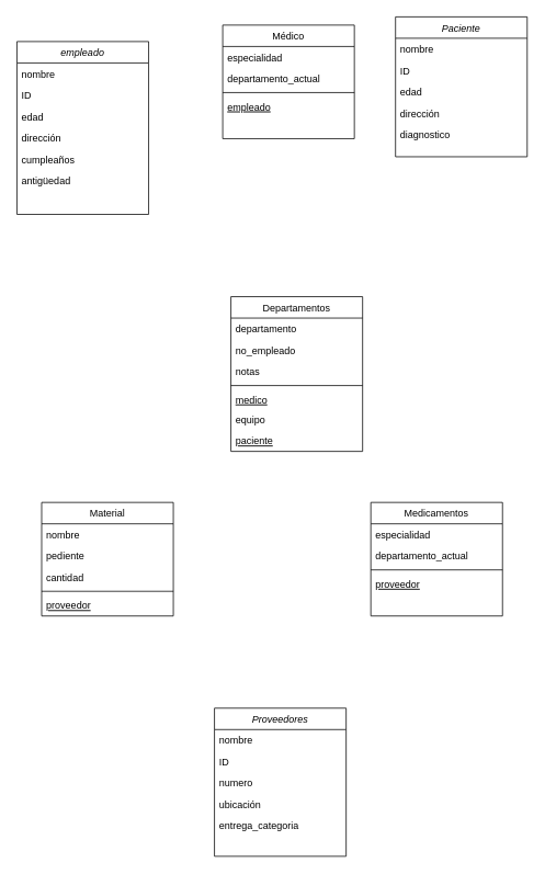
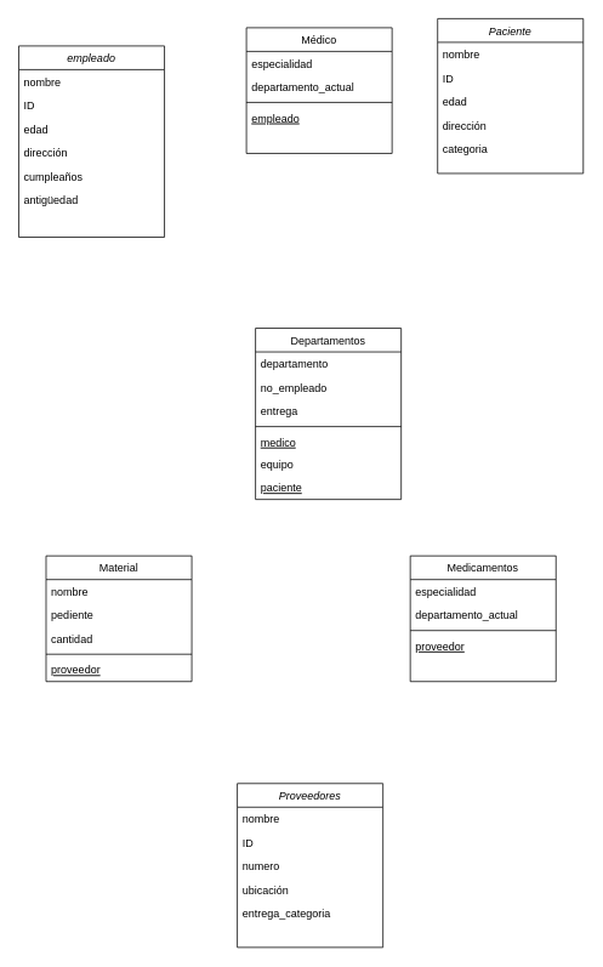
- <mxCell id="12" value="diagnostico" style="text;align=left;verticalAlign=top;spacingLeft=4;spacingRight=4;overflow=hidden;rotatable=0;points=[[0,0.5],[1,0.5]];portConstraint=eastwest;rounded=0;shadow=0;html=0;" vertex="1" parent="7"><mxGeometry y="130" width="160" height="26" as="geometry" /></mxCell>
+ <mxCell id="12" value="categoria" style="text;align=left;verticalAlign=top;spacingLeft=4;spacingRight=4;overflow=hidden;rotatable=0;points=[[0,0.5],[1,0.5]];portConstraint=eastwest;rounded=0;shadow=0;html=0;" vertex="1" parent="7"><mxGeometry y="130" width="160" height="26" as="geometry" /></mxCell>
- <mxCell id="22" value="notas" style="text;align=left;verticalAlign=top;spacingLeft=4;spacingRight=4;overflow=hidden;rotatable=0;points=[[0,0.5],[1,0.5]];portConstraint=eastwest;rounded=0;shadow=0;html=0;" vertex="1" parent="19"><mxGeometry y="78" width="160" height="26" as="geometry" /></mxCell>
+ <mxCell id="22" value="entrega" style="text;align=left;verticalAlign=top;spacingLeft=4;spacingRight=4;overflow=hidden;rotatable=0;points=[[0,0.5],[1,0.5]];portConstraint=eastwest;rounded=0;shadow=0;html=0;" vertex="1" parent="19"><mxGeometry y="78" width="160" height="26" as="geometry" /></mxCell>
